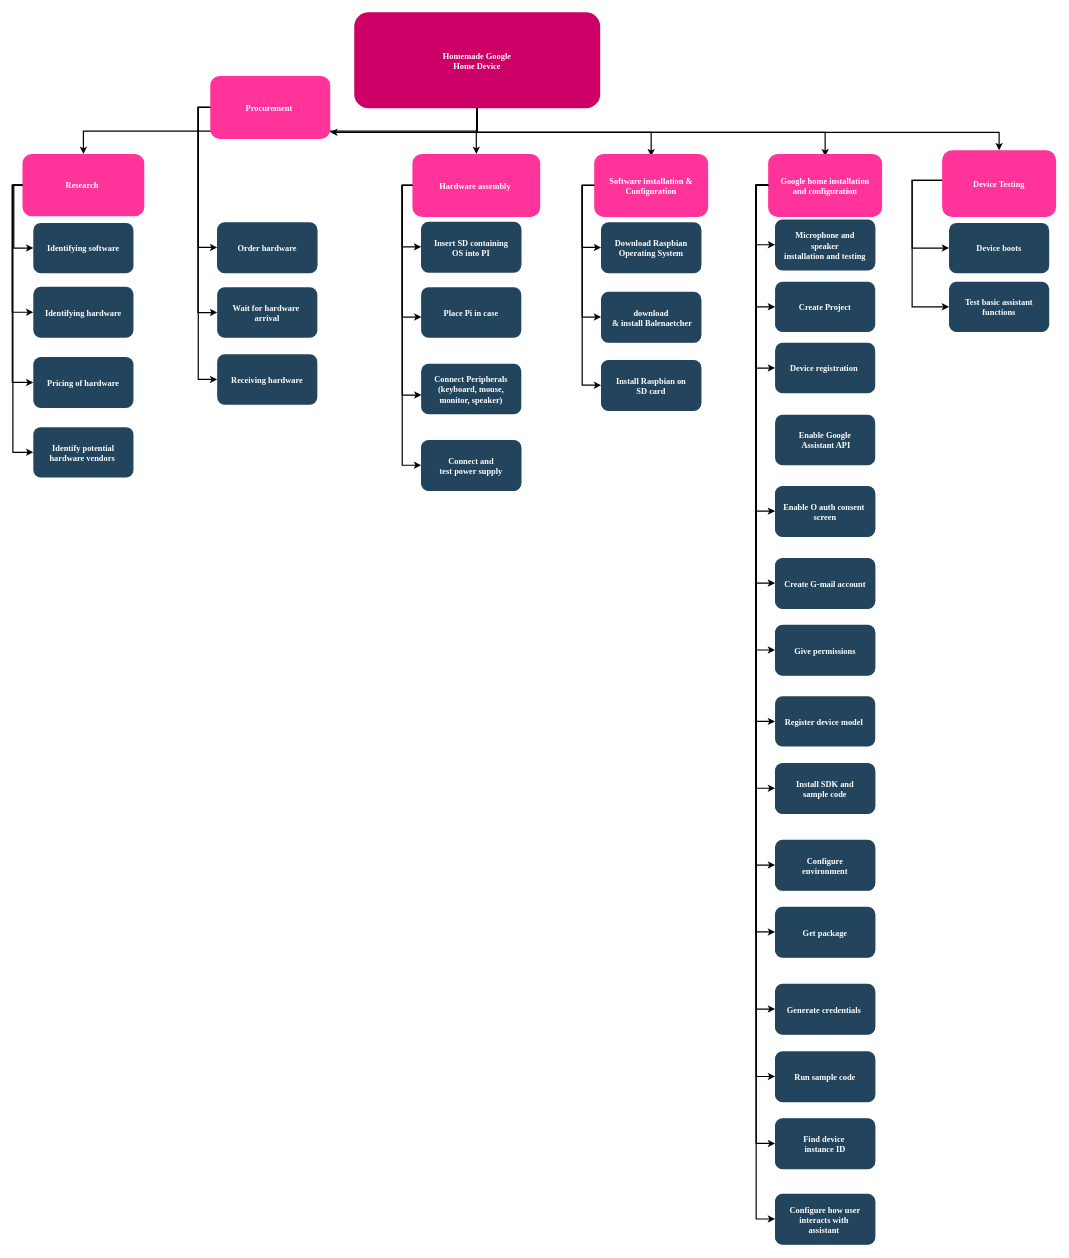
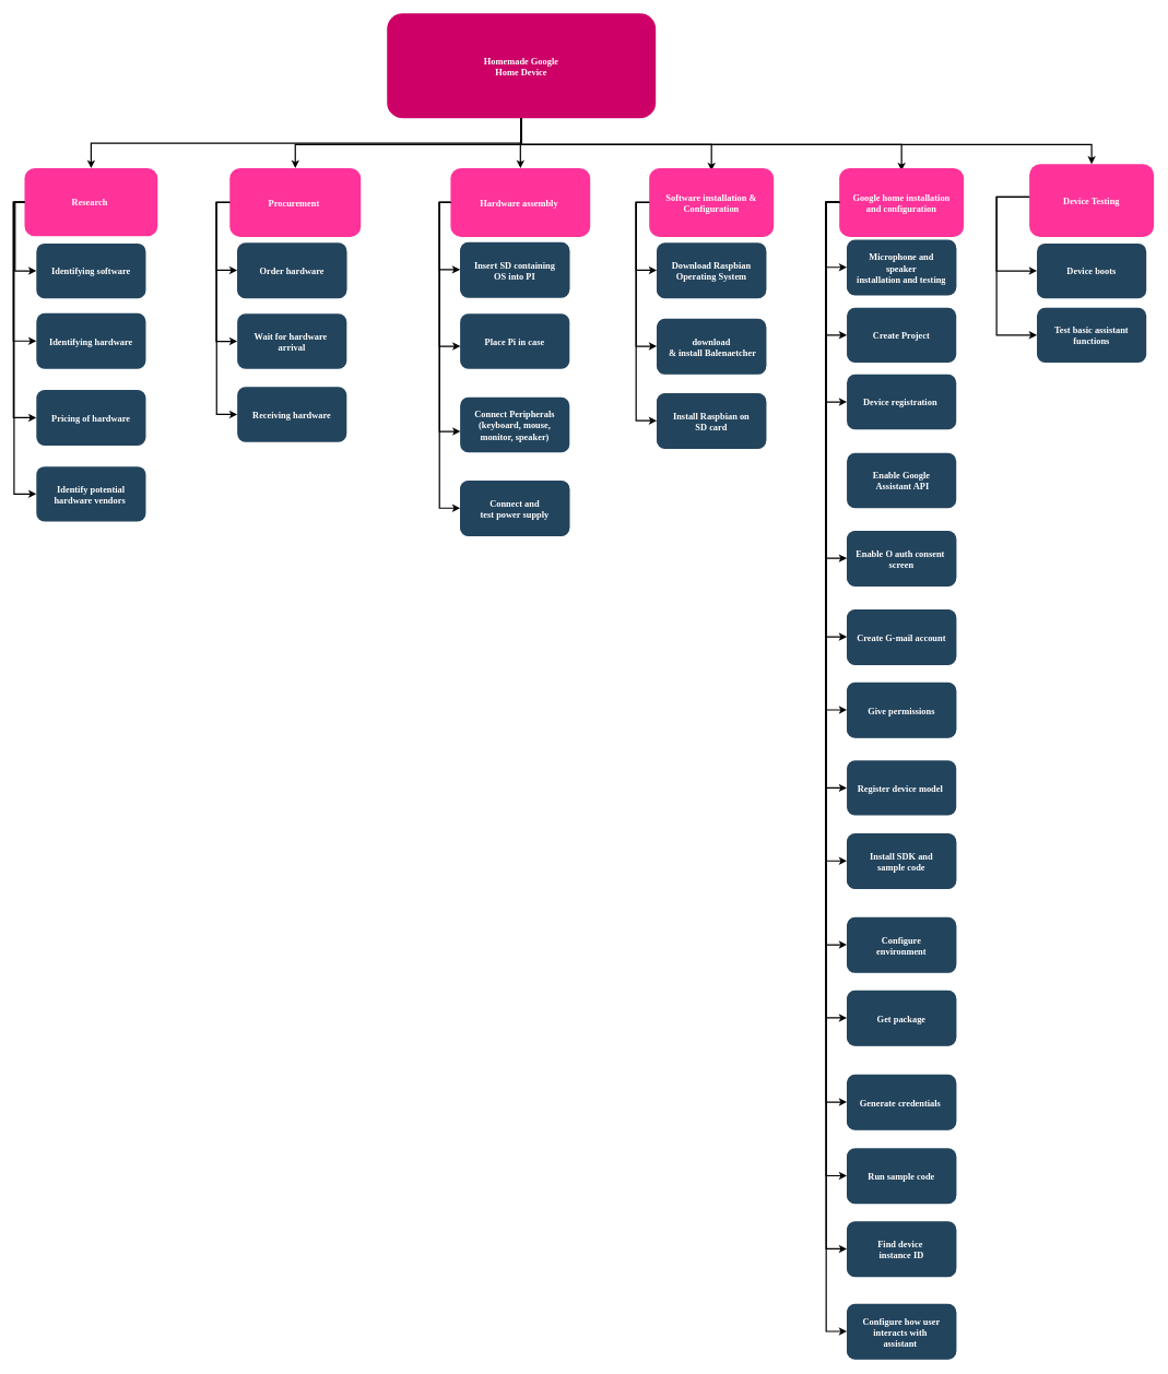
- <mxCell id="8" value="Procurement " style="rounded=1;fillColor=#FF3399;gradientColor=none;strokeColor=none;fontColor=#FFFFFF;fontStyle=1;fontFamily=Tahoma;fontSize=14" parent="1" vertex="1"><mxGeometry x="350" y="126" width="200" height="105" as="geometry" /></mxCell>
+ <mxCell id="8" value="Procurement " style="rounded=1;fillColor=#FF3399;gradientColor=none;strokeColor=none;fontColor=#FFFFFF;fontStyle=1;fontFamily=Tahoma;fontSize=14" parent="1" vertex="1"><mxGeometry x="350" y="256" width="200" height="105" as="geometry" /></mxCell>
